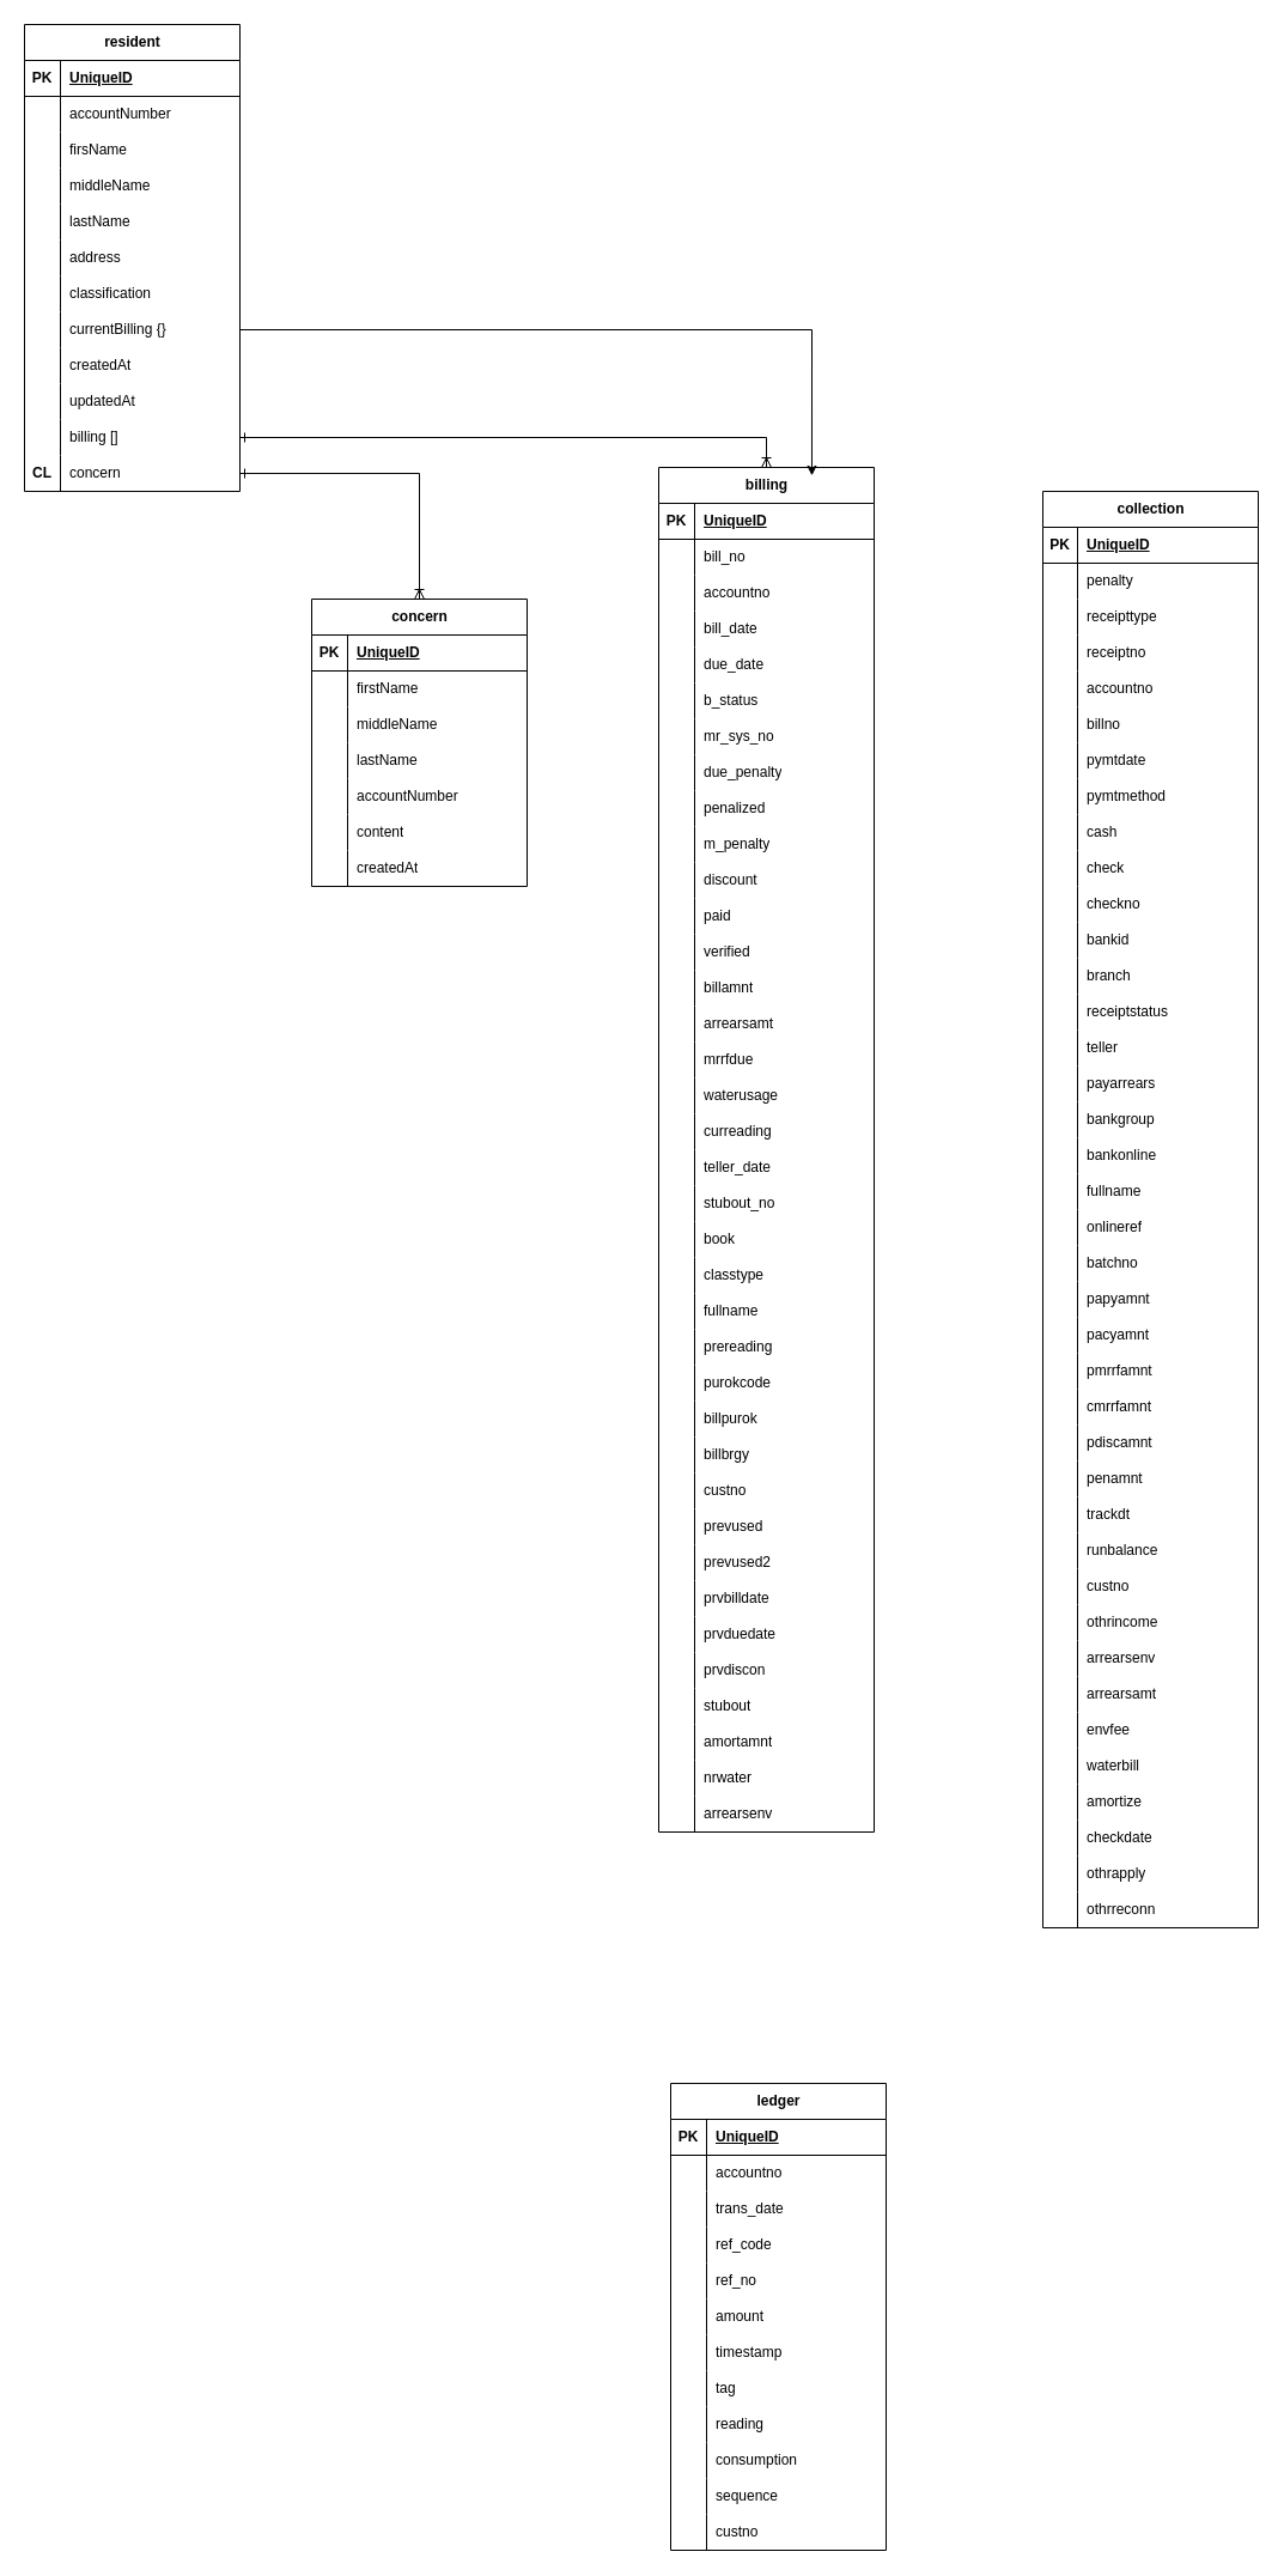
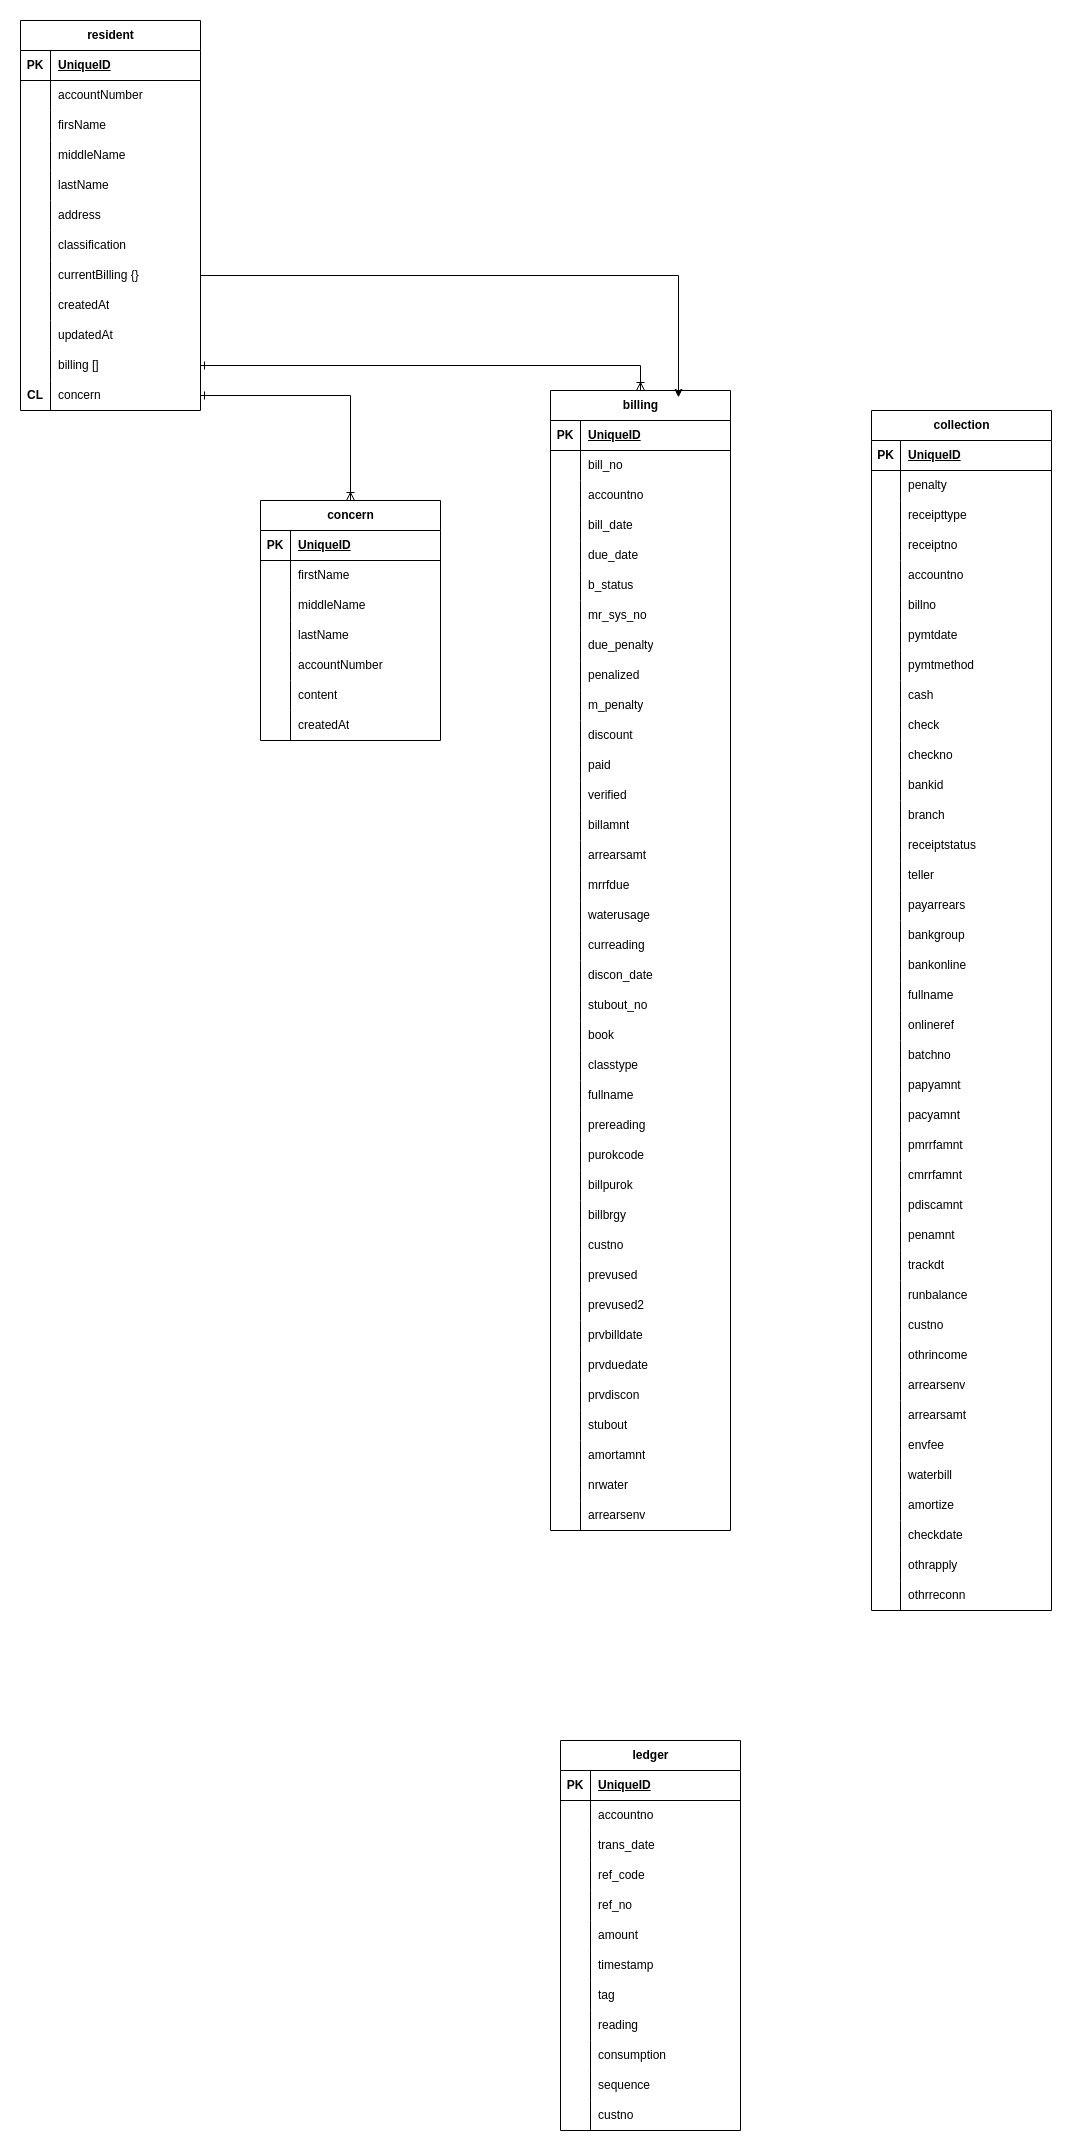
- <mxCell id="96" value="teller_date" style="shape=partialRectangle;connectable=0;fillColor=none;top=0;left=0;bottom=0;right=0;align=left;spacingLeft=6;overflow=hidden;whiteSpace=wrap;html=1;" parent="94" vertex="1"><mxGeometry x="30" width="150" height="30" as="geometry"><mxRectangle width="150" height="30" as="alternateBounds" /></mxGeometry></mxCell>
+ <mxCell id="96" value="discon_date" style="shape=partialRectangle;connectable=0;fillColor=none;top=0;left=0;bottom=0;right=0;align=left;spacingLeft=6;overflow=hidden;whiteSpace=wrap;html=1;" parent="94" vertex="1"><mxGeometry x="30" width="150" height="30" as="geometry"><mxRectangle width="150" height="30" as="alternateBounds" /></mxGeometry></mxCell>
